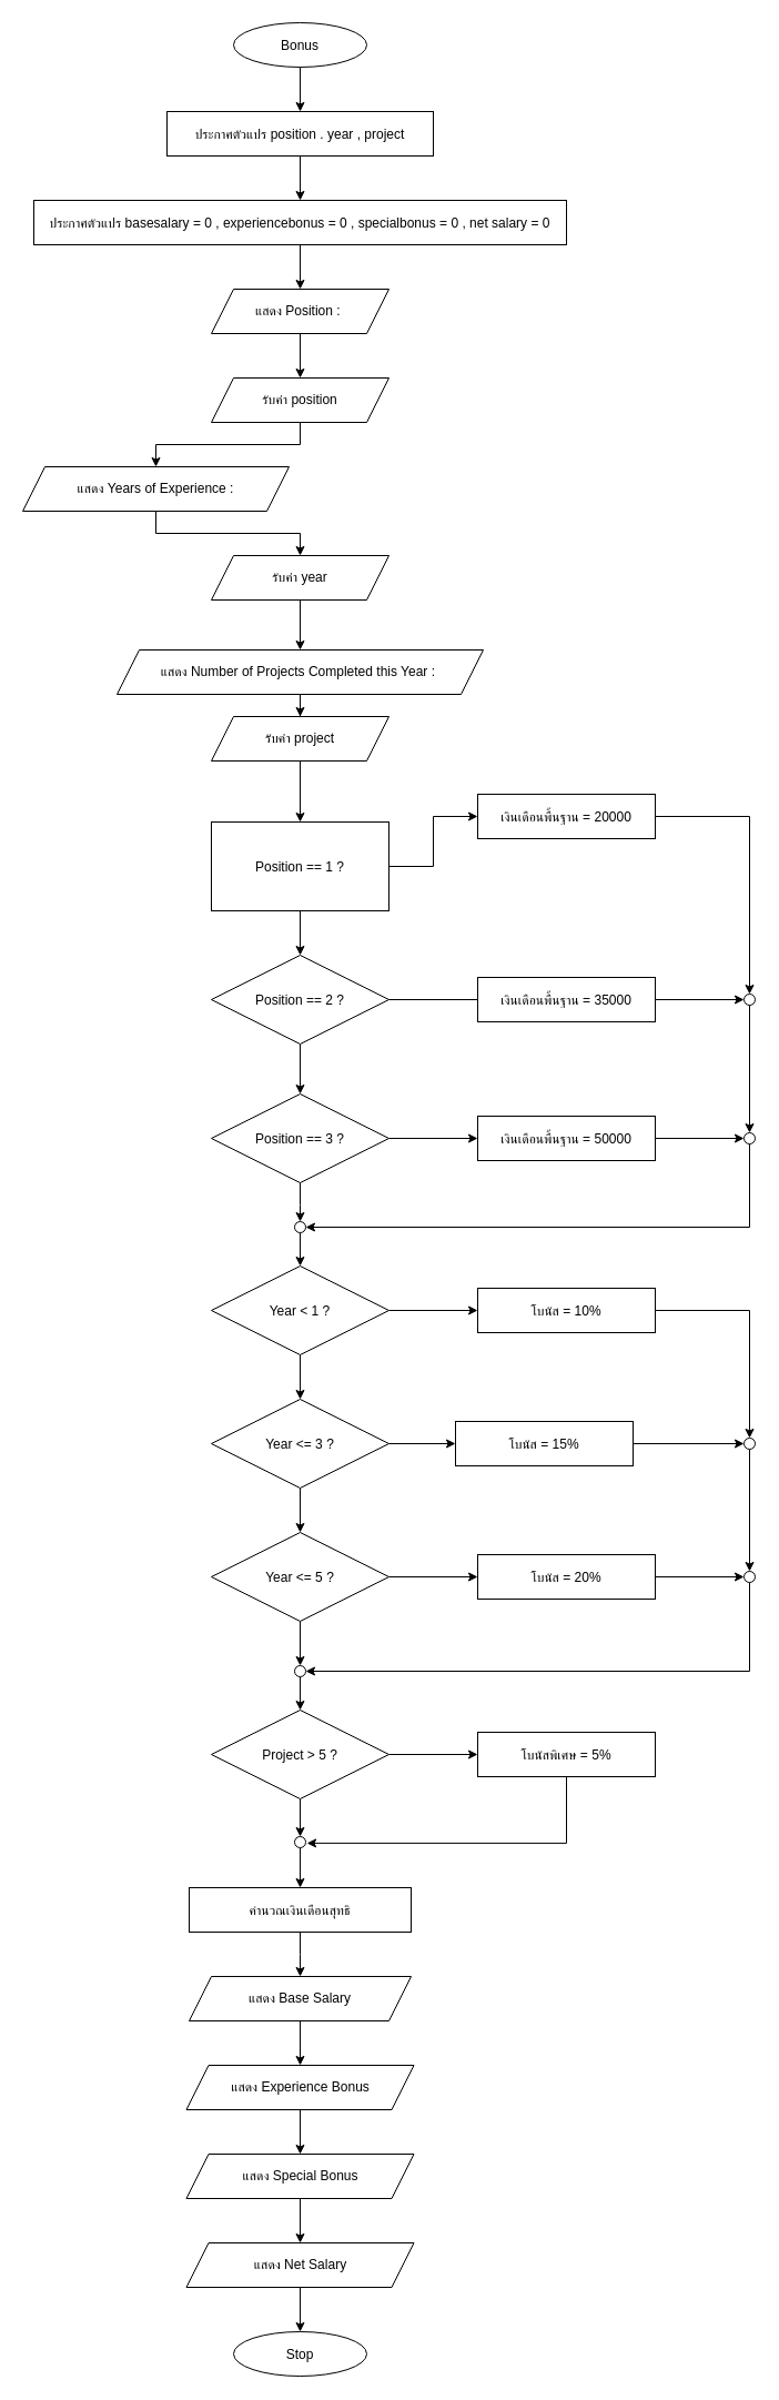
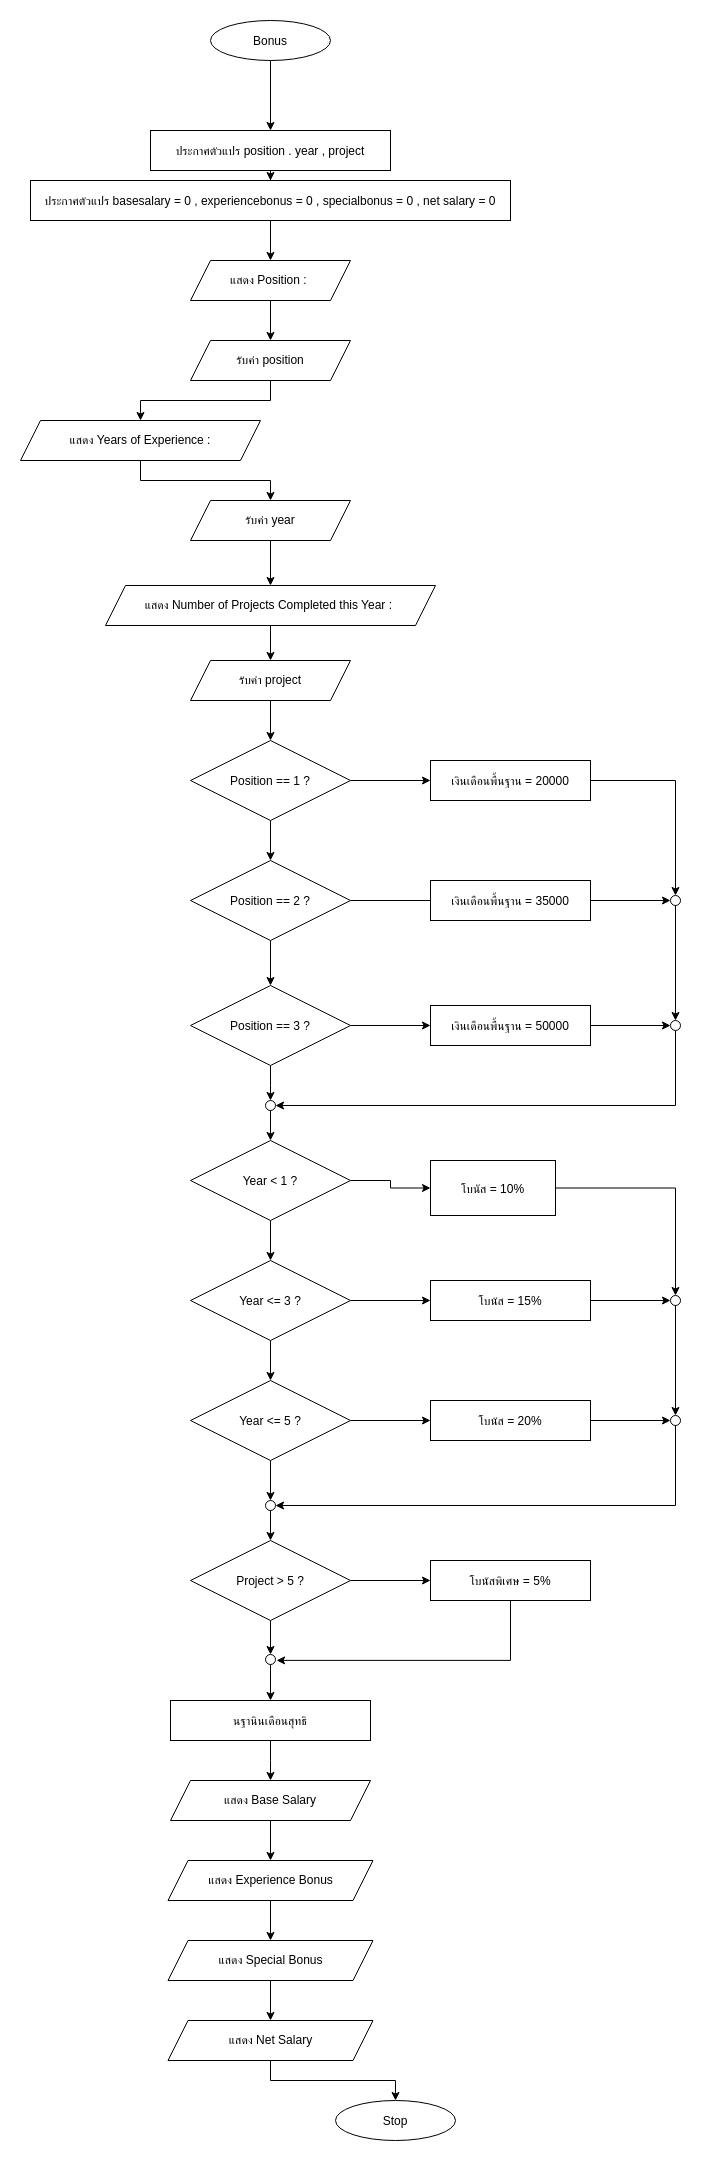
- <mxCell id="43" value="ประกาศตัวแปร position . year , project" style="parallelogram" vertex="1" parent="1"><mxGeometry x="150" y="100" width="240" height="40" as="geometry" /></mxCell>
+ <mxCell id="43" value="ประกาศตัวแปร position . year , project" style="parallelogram" vertex="1" parent="1"><mxGeometry x="150" y="130" width="240" height="40" as="geometry" /></mxCell>
- <mxCell id="57" value="&lt;span style=&quot;text-wrap-mode: nowrap;&quot;&gt;รับค่า project&lt;/span&gt;" style="shape=parallelogram;perimeter=parallelogramPerimeter;whiteSpace=wrap;html=1;fixedSize=1;" vertex="1" parent="1"><mxGeometry x="190" y="645" width="160" height="40" as="geometry" /></mxCell>
+ <mxCell id="57" value="&lt;span style=&quot;text-wrap-mode: nowrap;&quot;&gt;รับค่า project&lt;/span&gt;" style="shape=parallelogram;perimeter=parallelogramPerimeter;whiteSpace=wrap;html=1;fixedSize=1;" vertex="1" parent="1"><mxGeometry x="190" y="660" width="160" height="40" as="geometry" /></mxCell>
- <mxCell id="8" value="เงินเดือนพื้นฐาน = 20000" style="rectangle" vertex="1" parent="1"><mxGeometry x="430" y="715" width="160" height="40" as="geometry" /></mxCell>
+ <mxCell id="8" value="เงินเดือนพื้นฐาน = 20000" style="rectangle" vertex="1" parent="1"><mxGeometry x="430" y="760" width="160" height="40" as="geometry" /></mxCell>
- <mxCell id="6" value="Position == 1 ?" style="rounded=0;" vertex="1" parent="1"><mxGeometry x="190" y="740" width="160" height="80" as="geometry" /></mxCell>
+ <mxCell id="6" value="Position == 1 ?" style="rhombus" vertex="1" parent="1"><mxGeometry x="190" y="740" width="160" height="80" as="geometry" /></mxCell>
- <mxCell id="26" value="โบนัส = 10%" style="rectangle" vertex="1" parent="1"><mxGeometry x="430" y="1160" width="160" height="40" as="geometry" /></mxCell>
+ <mxCell id="26" value="โบนัส = 10%" style="rectangle" vertex="1" parent="1"><mxGeometry x="430" y="1160" width="125" height="55" as="geometry" /></mxCell>
- <mxCell id="31" value="โบนัส = 15%" style="rectangle" vertex="1" parent="1"><mxGeometry x="410" y="1280" width="160" height="40" as="geometry" /></mxCell>
+ <mxCell id="31" value="โบนัส = 15%" style="rectangle" vertex="1" parent="1"><mxGeometry x="430" y="1280" width="160" height="40" as="geometry" /></mxCell>
- <mxCell id="40" value="คำนวณเงินเดือนสุทธิ" style="rectangle" vertex="1" parent="1"><mxGeometry x="170" y="1700" width="200" height="40" as="geometry" /></mxCell>
+ <mxCell id="40" value="นฐานินเดือนสุทธิ" style="rectangle" vertex="1" parent="1"><mxGeometry x="170" y="1700" width="200" height="40" as="geometry" /></mxCell>
- <mxCell id="41" value="Stop" style="ellipse;shape=ellipse;perimeter=ellipsePerimeter;" vertex="1" parent="1"><mxGeometry x="210" y="2100" width="120" height="40" as="geometry" /></mxCell>
+ <mxCell id="41" value="Stop" style="ellipse;shape=ellipse;perimeter=ellipsePerimeter;" vertex="1" parent="1"><mxGeometry x="335" y="2100" width="120" height="40" as="geometry" /></mxCell>
